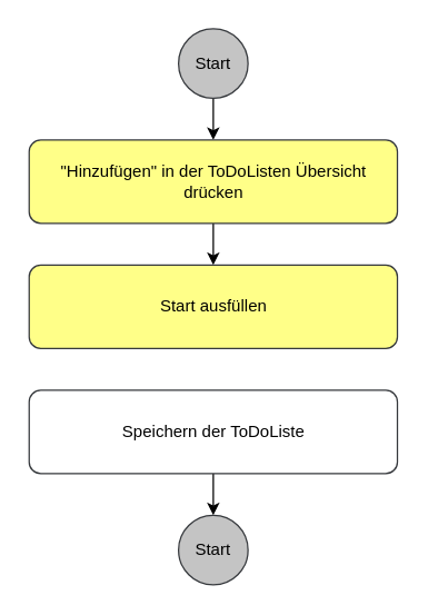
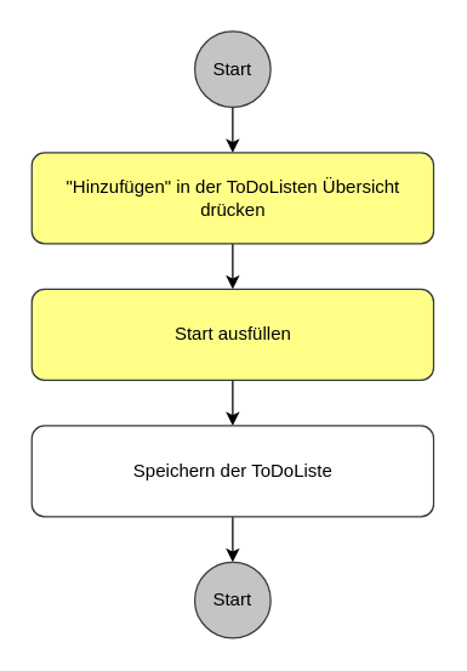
+ <mxCell id="6" style="edgeStyle=orthogonalEdgeStyle;rounded=0;orthogonalLoop=1;jettySize=auto;html=1;" edge="1" parent="1" source="7" target="9"><mxGeometry relative="1" as="geometry" /></mxCell>
